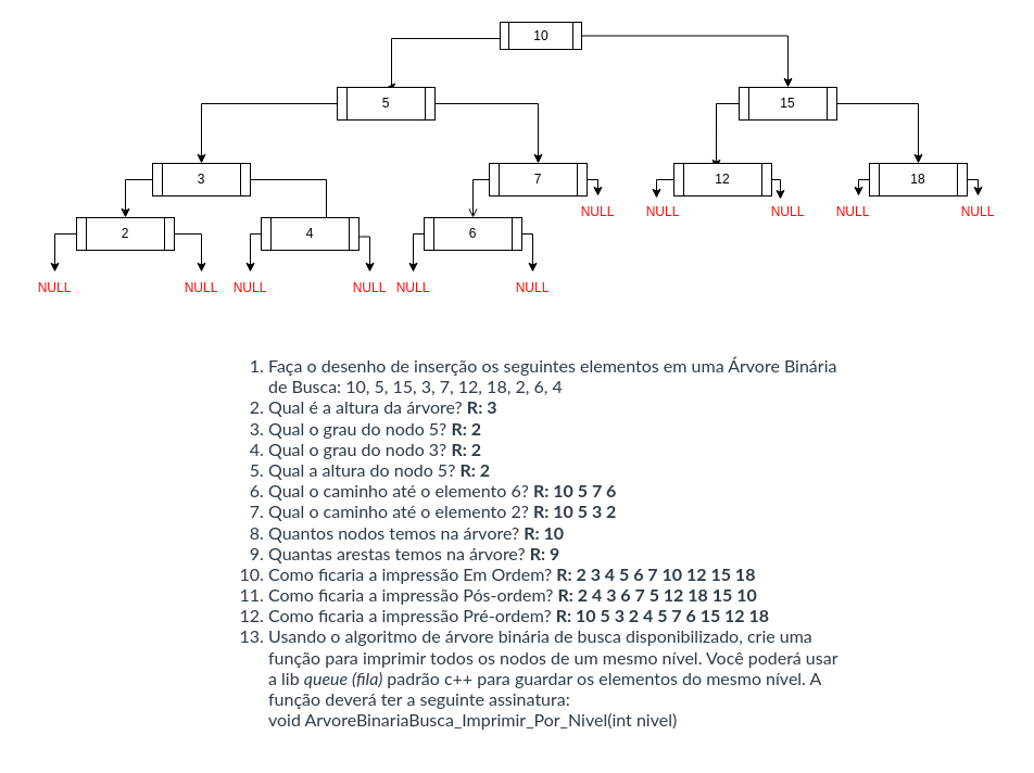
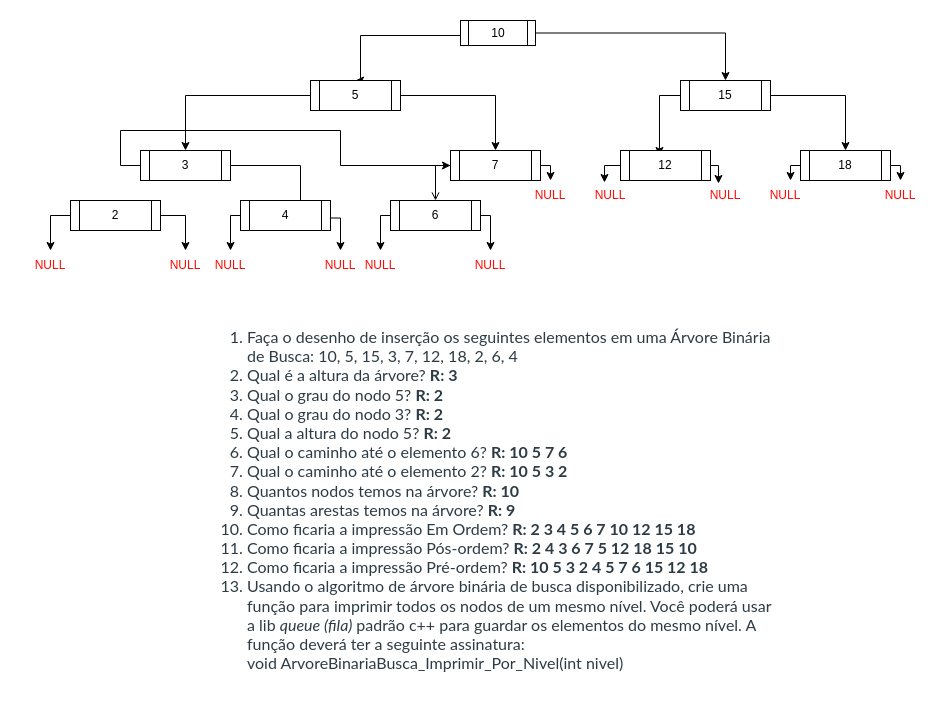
- <mxCell id="20" style="edgeStyle=orthogonalEdgeStyle;rounded=0;orthogonalLoop=1;jettySize=auto;html=1;exitX=0;exitY=0.5;exitDx=0;exitDy=0;entryX=0.5;entryY=0;entryDx=0;entryDy=0;" parent="1" source="22" target="25" edge="1"><mxGeometry relative="1" as="geometry"><mxPoint x="170" y="200" as="targetPoint" /></mxGeometry></mxCell>
+ <mxCell id="20" style="edgeStyle=orthogonalEdgeStyle;rounded=0;orthogonalLoop=1;jettySize=auto;html=1;exitX=0;exitY=0.5;exitDx=0;exitDy=0;" parent="1" source="22" target="19" edge="1"><mxGeometry relative="1" as="geometry"><mxPoint x="170" y="200" as="targetPoint" /></mxGeometry></mxCell>
